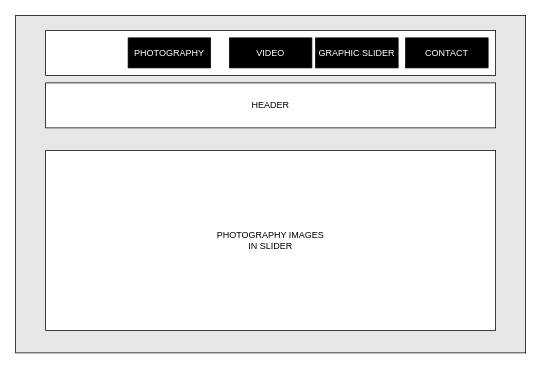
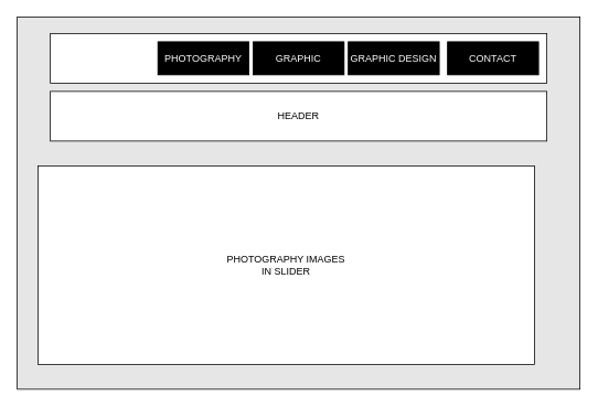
- <mxCell id="4" value="PHOTOGRAPHY" style="rounded=0;whiteSpace=wrap;html=1;fontColor=#FFFFFF;fillColor=#000000;" vertex="1" parent="1"><mxGeometry x="170" y="50" width="110" height="40" as="geometry" /></mxCell>
+ <mxCell id="4" value="PHOTOGRAPHY" style="rounded=0;whiteSpace=wrap;html=1;fontColor=#FFFFFF;fillColor=#000000;" vertex="1" parent="1"><mxGeometry x="190" y="50" width="110" height="40" as="geometry" /></mxCell>
- <mxCell id="5" value="VIDEO" style="rounded=0;whiteSpace=wrap;html=1;fillColor=#000000;fontColor=#FFFFFF;" vertex="1" parent="1"><mxGeometry x="305" y="50" width="110" height="40" as="geometry" /></mxCell>
+ <mxCell id="5" value="GRAPHIC" style="rounded=0;whiteSpace=wrap;html=1;fillColor=#000000;fontColor=#FFFFFF;" vertex="1" parent="1"><mxGeometry x="305" y="50" width="110" height="40" as="geometry" /></mxCell>
- <mxCell id="6" value="GRAPHIC SLIDER" style="rounded=0;whiteSpace=wrap;html=1;fontColor=#FFFFFF;fillColor=#000000;" vertex="1" parent="1"><mxGeometry x="420" y="50" width="110" height="40" as="geometry" /></mxCell>
+ <mxCell id="6" value="GRAPHIC DESIGN" style="rounded=0;whiteSpace=wrap;html=1;fontColor=#FFFFFF;fillColor=#000000;" vertex="1" parent="1"><mxGeometry x="420" y="50" width="110" height="40" as="geometry" /></mxCell>
- <mxCell id="9" value="PHOTOGRAPHY IMAGES&lt;br&gt;IN SLIDER" style="rounded=0;whiteSpace=wrap;html=1;" vertex="1" parent="1"><mxGeometry x="60" y="200" width="600" height="240" as="geometry" /></mxCell>
+ <mxCell id="9" value="PHOTOGRAPHY IMAGES&lt;br&gt;IN SLIDER" style="rounded=0;whiteSpace=wrap;html=1;" vertex="1" parent="1"><mxGeometry x="45" y="200" width="600" height="240" as="geometry" /></mxCell>
